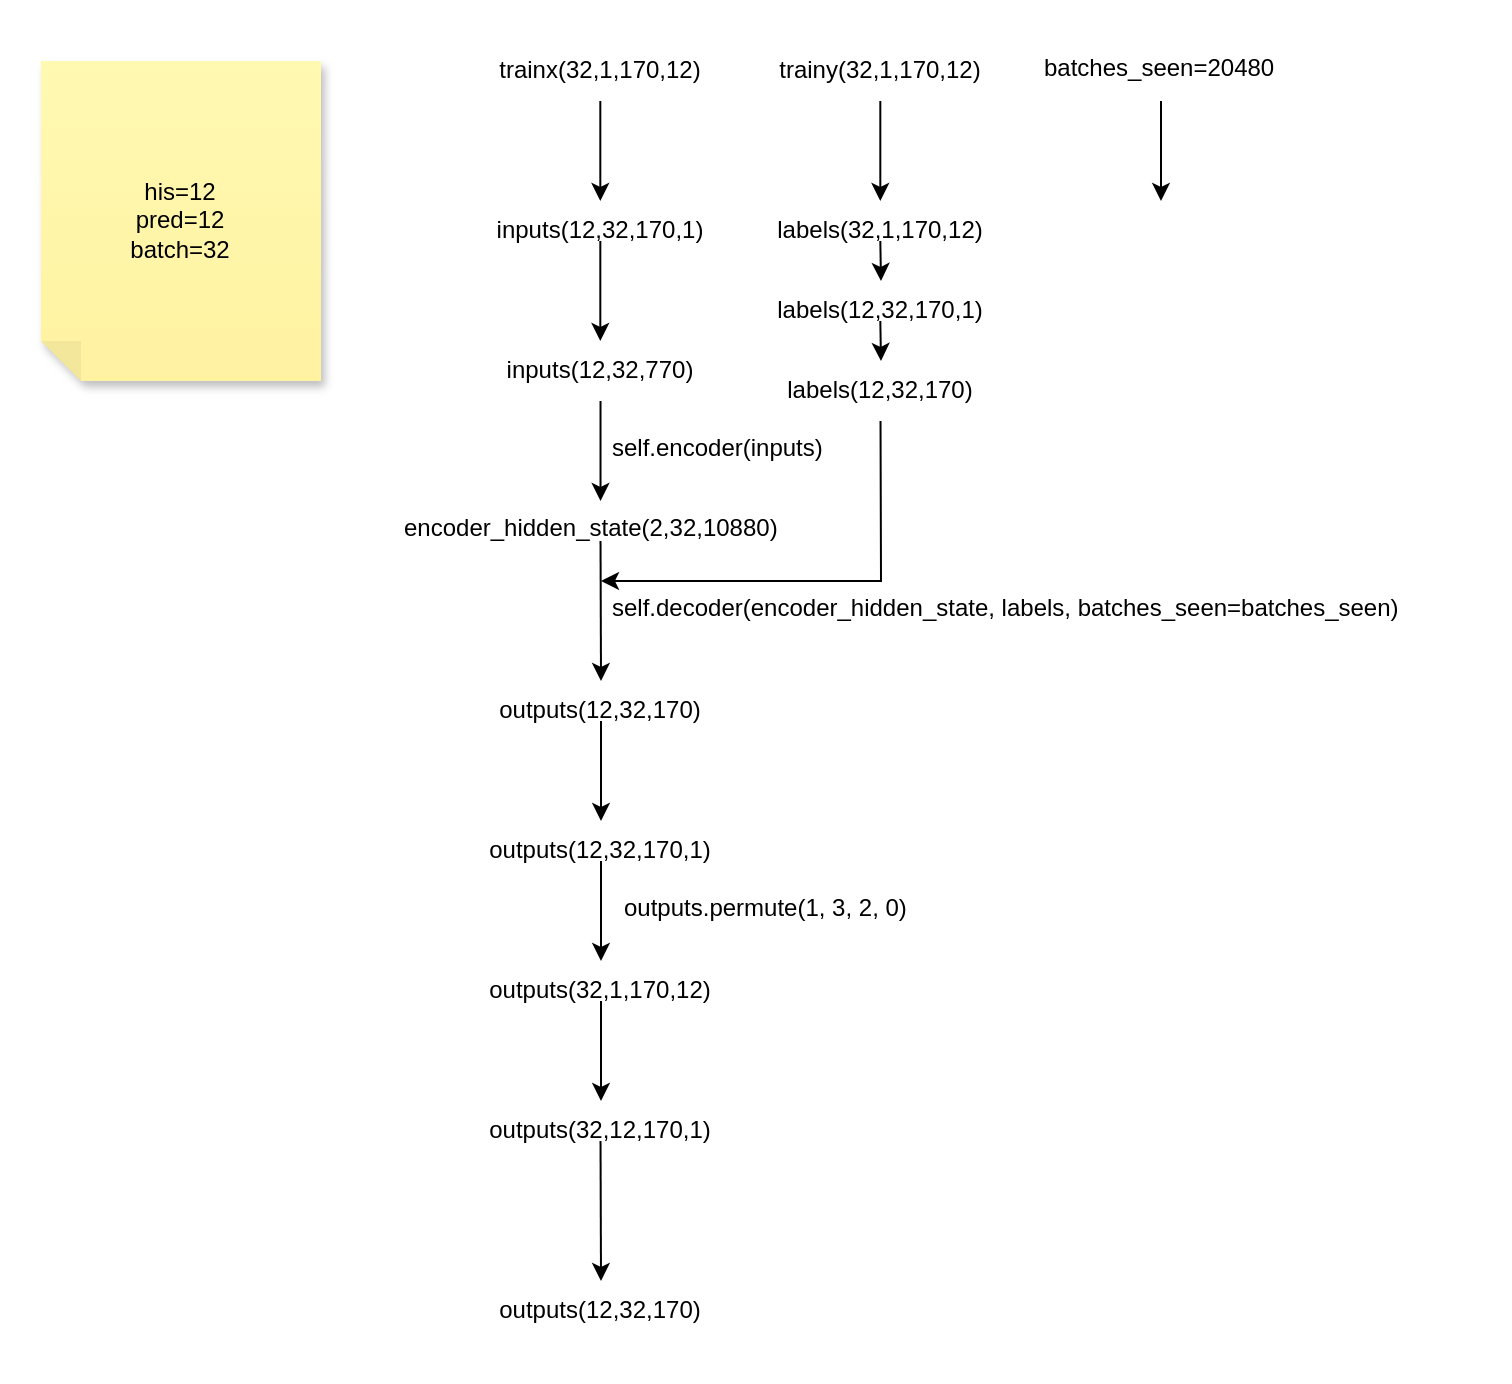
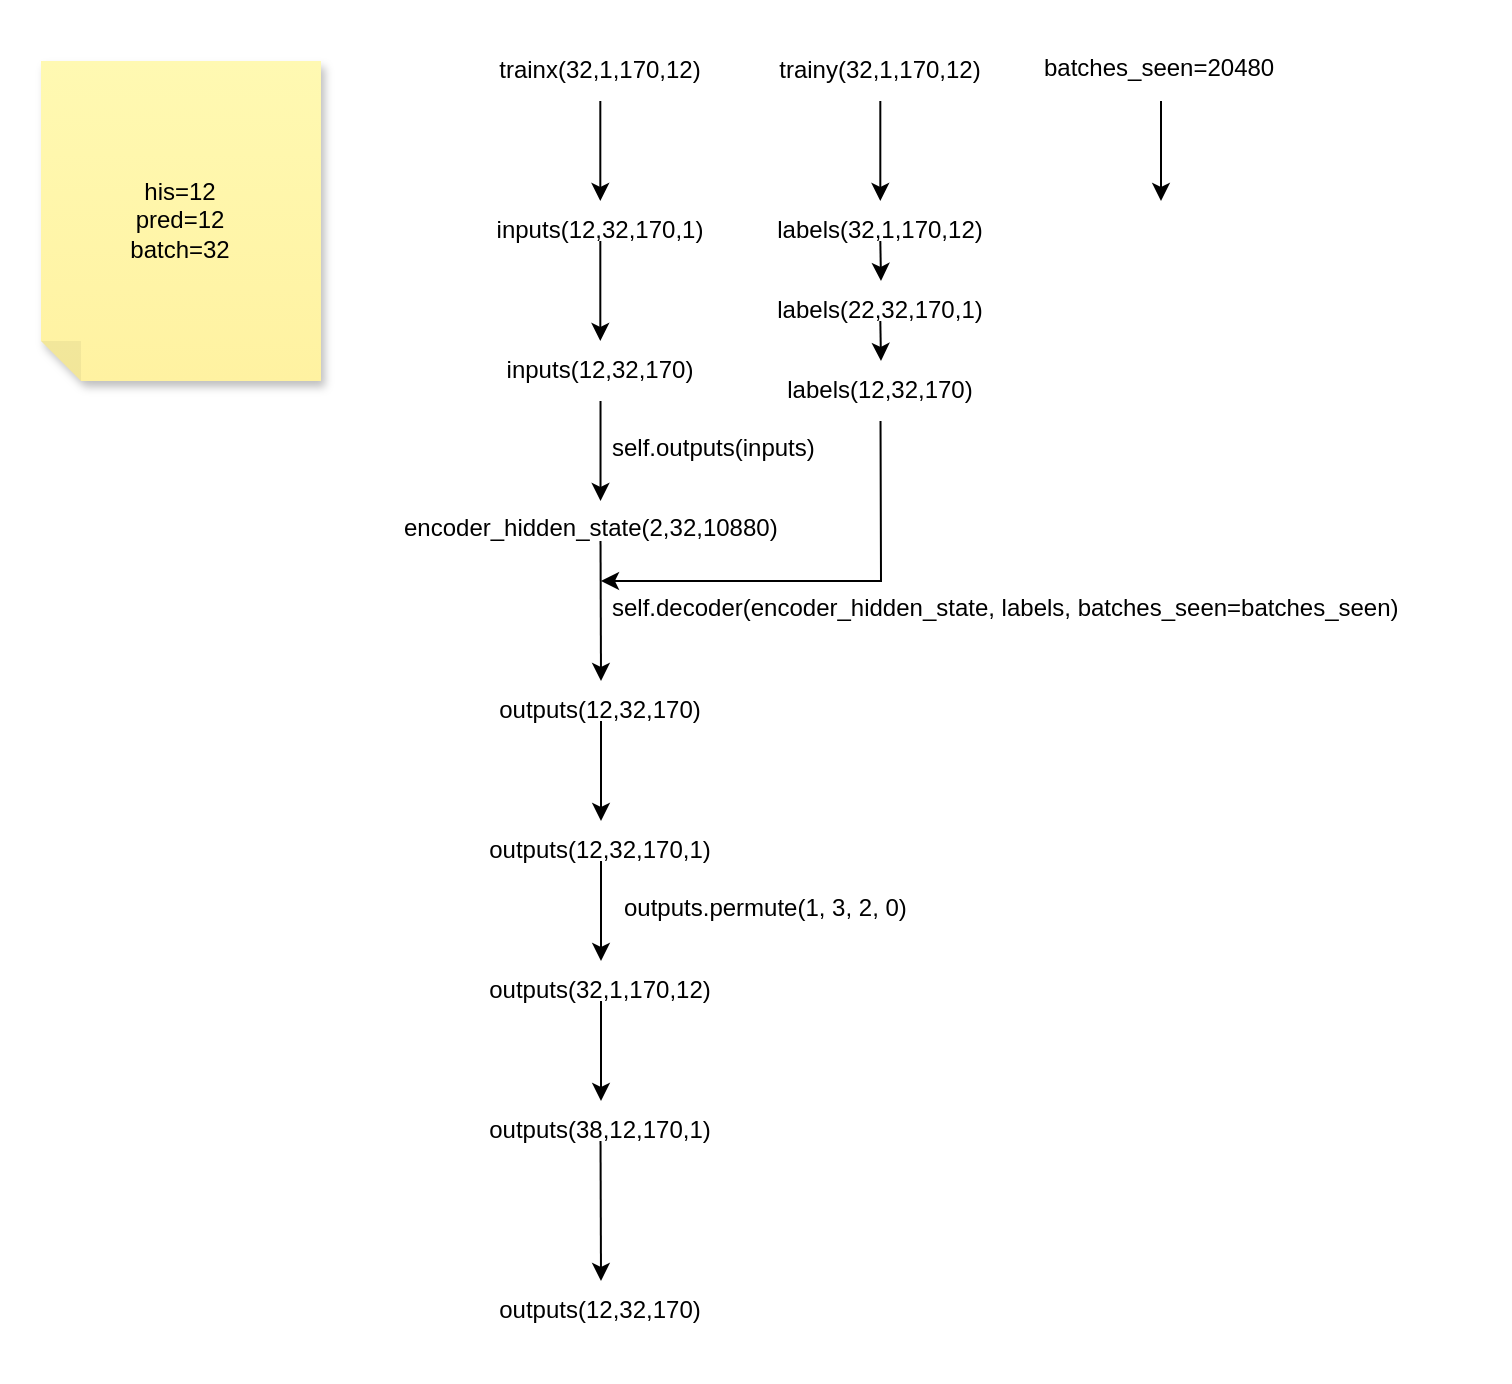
- <mxCell id="14" value="labels(12,32,170,1)" style="text;strokeColor=none;align=center;fillColor=none;html=1;verticalAlign=middle;whiteSpace=wrap;rounded=0;" parent="1" vertex="1"><mxGeometry x="380" y="140" width="120" height="30" as="geometry" /></mxCell>
+ <mxCell id="14" value="labels(22,32,170,1)" style="text;strokeColor=none;align=center;fillColor=none;html=1;verticalAlign=middle;whiteSpace=wrap;rounded=0;" parent="1" vertex="1"><mxGeometry x="380" y="140" width="120" height="30" as="geometry" /></mxCell>
- <mxCell id="12" value="inputs(12,32,770)" style="text;strokeColor=none;align=center;fillColor=none;html=1;verticalAlign=middle;whiteSpace=wrap;rounded=0;" parent="1" vertex="1"><mxGeometry x="240" y="170" width="120" height="30" as="geometry" /></mxCell>
+ <mxCell id="12" value="inputs(12,32,170)" style="text;strokeColor=none;align=center;fillColor=none;html=1;verticalAlign=middle;whiteSpace=wrap;rounded=0;" parent="1" vertex="1"><mxGeometry x="240" y="170" width="120" height="30" as="geometry" /></mxCell>
- <mxCell id="17" value="self.encoder(inputs)" style="text;whiteSpace=wrap;html=1;" parent="1" vertex="1"><mxGeometry x="304" y="210" width="140" height="40" as="geometry" /></mxCell>
+ <mxCell id="17" value="self.outputs(inputs)" style="text;whiteSpace=wrap;html=1;" parent="1" vertex="1"><mxGeometry x="304" y="210" width="140" height="40" as="geometry" /></mxCell>
- <mxCell id="32" value="outputs(32,12,170,1)" style="text;strokeColor=none;align=center;fillColor=none;html=1;verticalAlign=middle;whiteSpace=wrap;rounded=0;" parent="1" vertex="1"><mxGeometry x="240" y="550" width="120" height="30" as="geometry" /></mxCell>
+ <mxCell id="32" value="outputs(38,12,170,1)" style="text;strokeColor=none;align=center;fillColor=none;html=1;verticalAlign=middle;whiteSpace=wrap;rounded=0;" parent="1" vertex="1"><mxGeometry x="240" y="550" width="120" height="30" as="geometry" /></mxCell>
